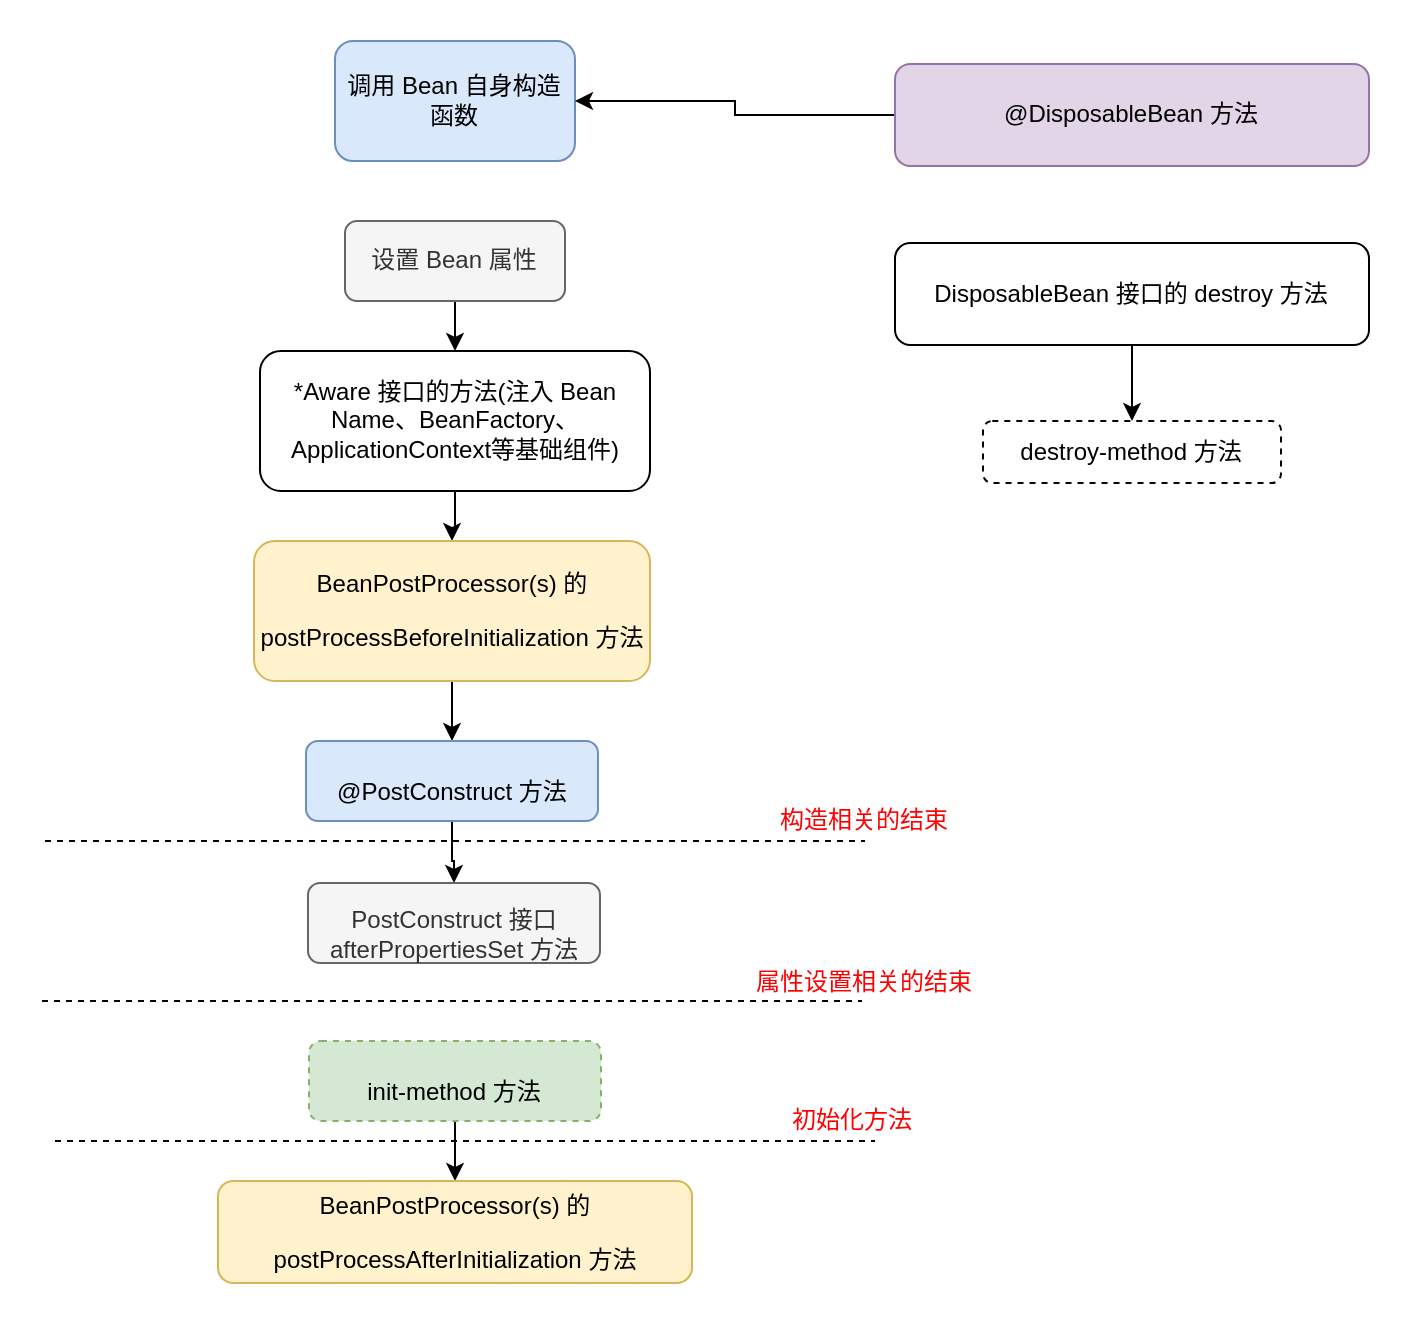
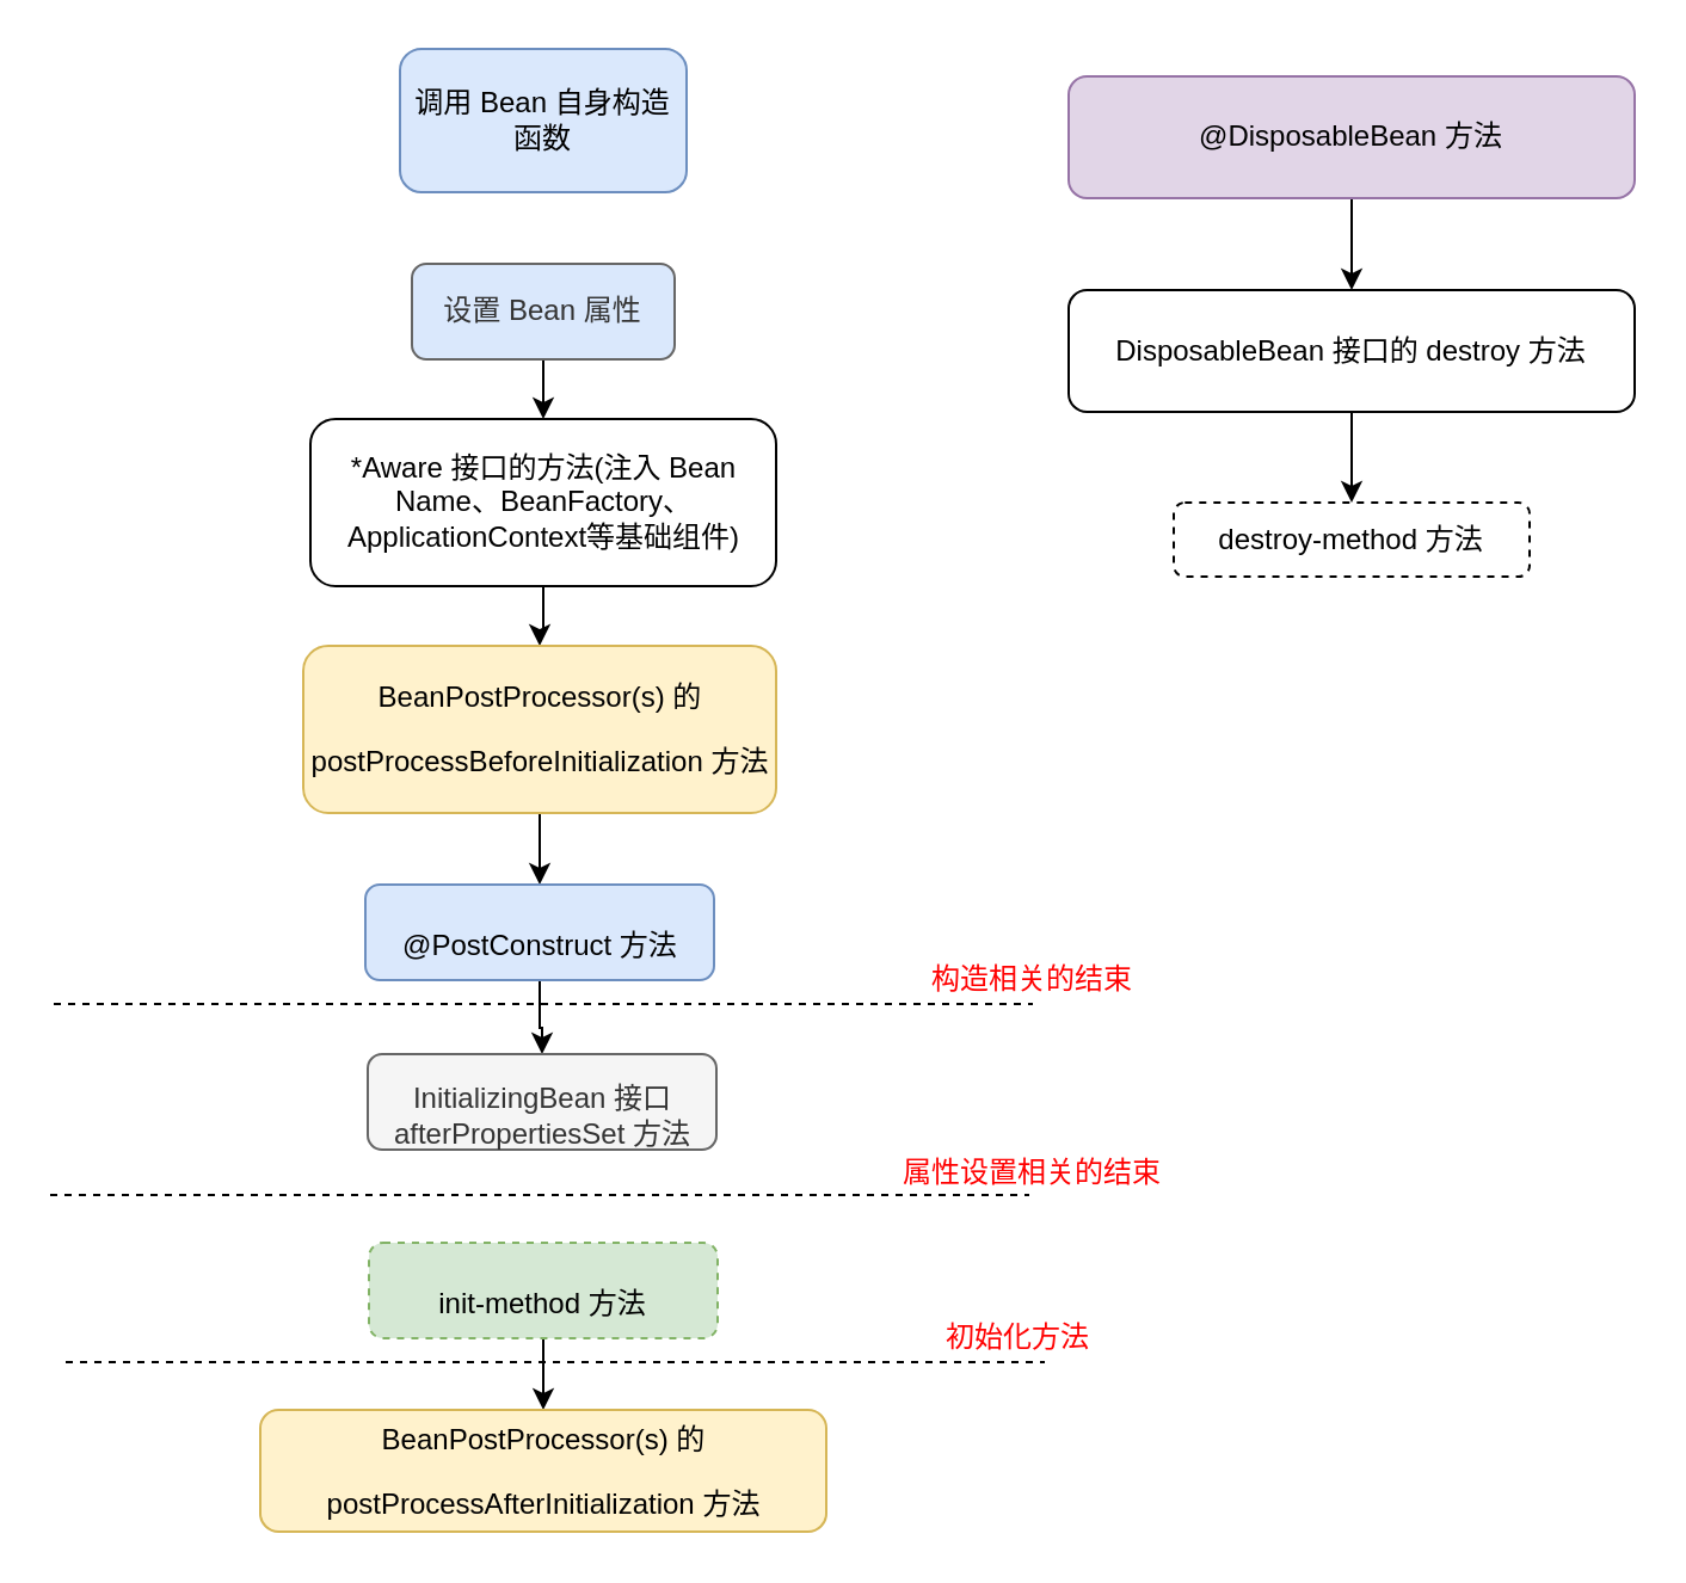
- <mxCell id="15" value="" style="edgeStyle=orthogonalEdgeStyle;rounded=0;orthogonalLoop=1;jettySize=auto;html=1;" edge="1" parent="1" source="16" target="2"><mxGeometry relative="1" as="geometry" /></mxCell>
+ <mxCell id="15" value="" style="edgeStyle=orthogonalEdgeStyle;rounded=0;orthogonalLoop=1;jettySize=auto;html=1;" edge="1" parent="1" source="16" target="18"><mxGeometry relative="1" as="geometry" /></mxCell>
- <mxCell id="4" value="设置 Bean 属性" style="rounded=1;whiteSpace=wrap;html=1;fillColor=#f5f5f5;strokeColor=#666666;fontColor=#333333;" vertex="1" parent="1"><mxGeometry x="172" y="110" width="110" height="40" as="geometry" /></mxCell>
+ <mxCell id="4" value="设置 Bean 属性" style="rounded=1;whiteSpace=wrap;html=1;fillColor=#dae8fc;strokeColor=#666666;fontColor=#333333;" vertex="1" parent="1"><mxGeometry x="172" y="110" width="110" height="40" as="geometry" /></mxCell>
- <mxCell id="11" value="&lt;pre&gt;&lt;/pre&gt;PostConstruct 接口 afterPropertiesSet 方法" style="rounded=1;whiteSpace=wrap;html=1;fillColor=#f5f5f5;strokeColor=#666666;fontColor=#333333;" vertex="1" parent="1"><mxGeometry x="153.5" y="441" width="146" height="40" as="geometry" /></mxCell>
+ <mxCell id="11" value="&lt;pre&gt;&lt;/pre&gt;InitializingBean 接口 afterPropertiesSet 方法" style="rounded=1;whiteSpace=wrap;html=1;fillColor=#f5f5f5;strokeColor=#666666;fontColor=#333333;" vertex="1" parent="1"><mxGeometry x="153.5" y="441" width="146" height="40" as="geometry" /></mxCell>
